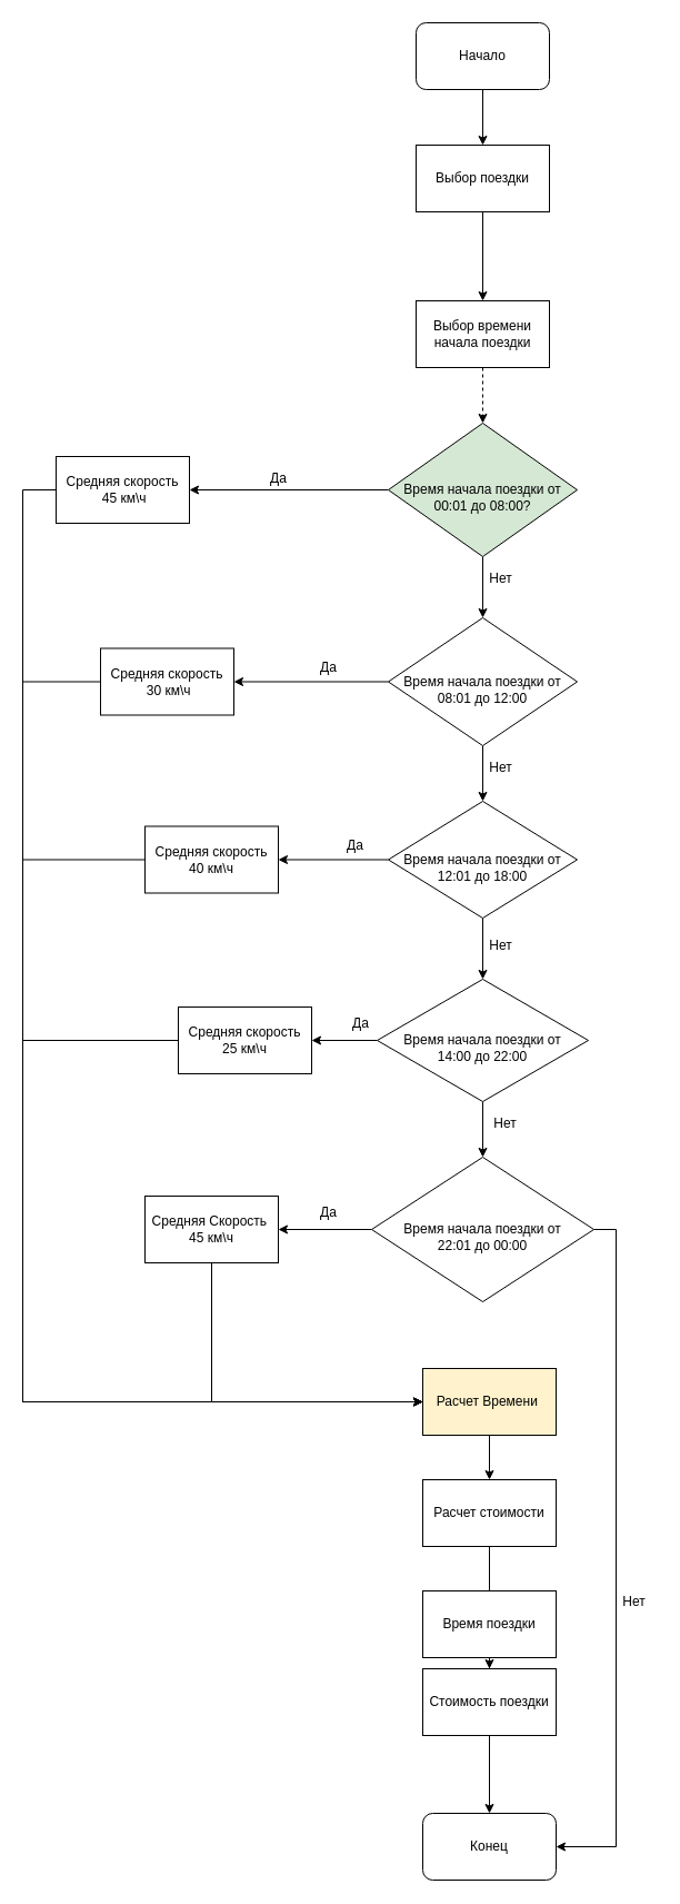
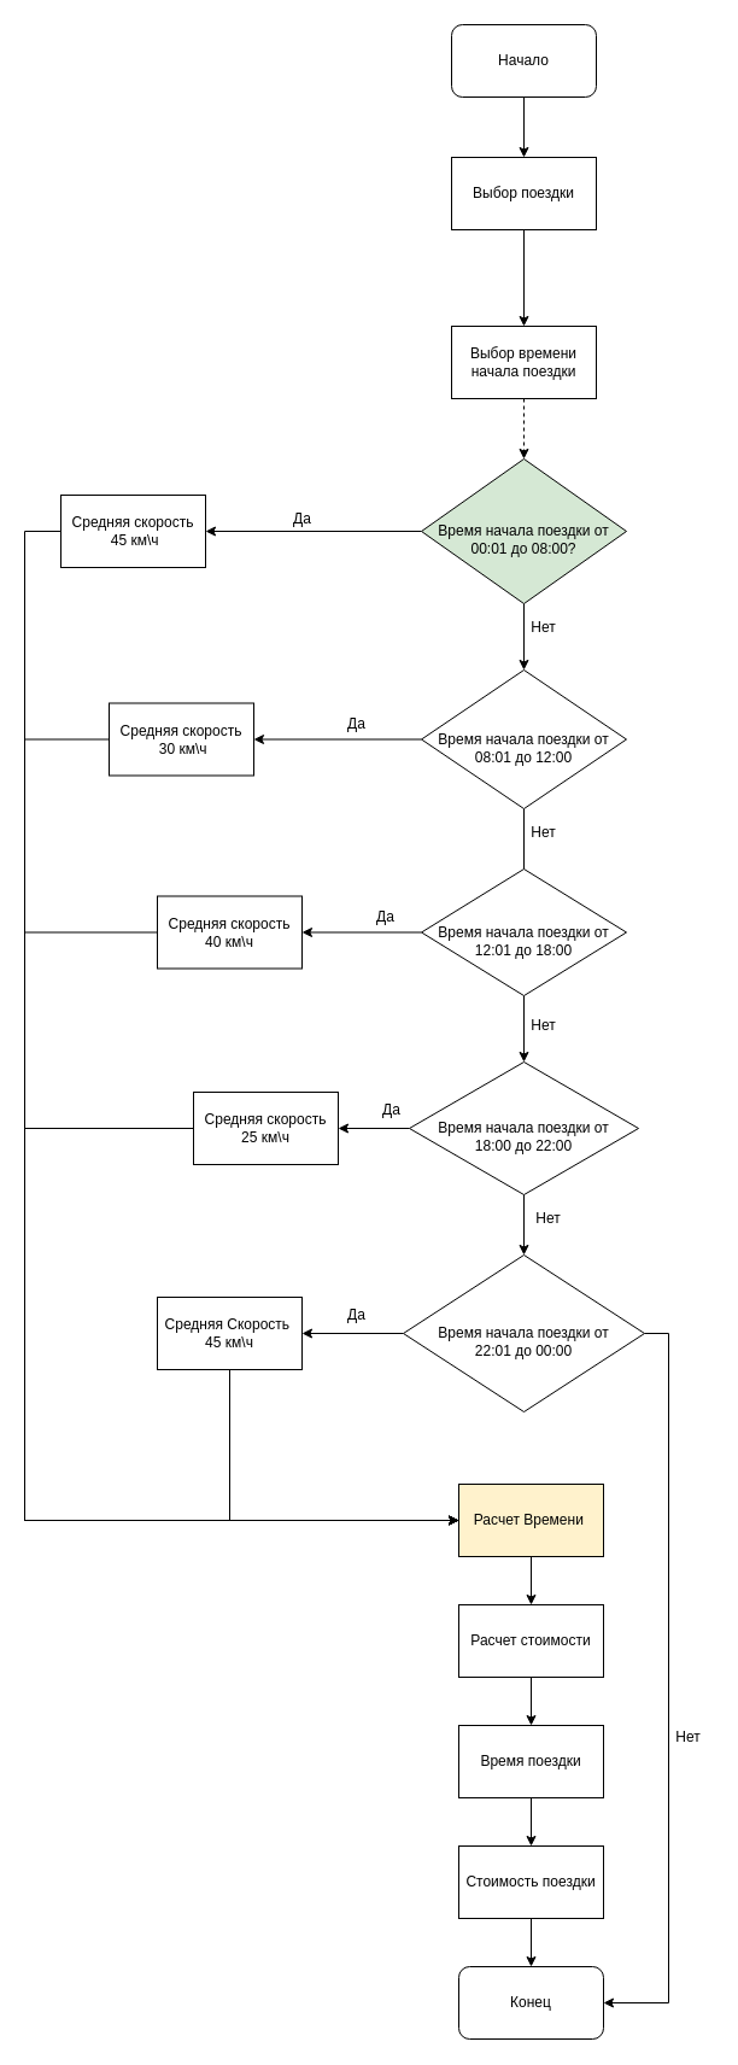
- <mxCell id="11" value="" style="edgeStyle=orthogonalEdgeStyle;rounded=0;orthogonalLoop=1;jettySize=auto;html=1;" edge="1" parent="1" source="13" target="17"><mxGeometry relative="1" as="geometry" /></mxCell>
+ <mxCell id="11" value="" style="edgeStyle=orthogonalEdgeStyle;rounded=0;orthogonalLoop=1;jettySize=auto;html=1;endArrow=none;" edge="1" parent="1" source="13" target="17"><mxGeometry relative="1" as="geometry" /></mxCell>
- <mxCell id="20" value="&lt;br&gt;Время начала поездки от &lt;br&gt;14:00 до 22:00" style="rhombus;whiteSpace=wrap;html=1;rounded=0;" vertex="1" parent="1"><mxGeometry x="339" y="880" width="190" height="110" as="geometry" /></mxCell>
+ <mxCell id="20" value="&lt;br&gt;Время начала поездки от &lt;br&gt;18:00 до 22:00" style="rhombus;whiteSpace=wrap;html=1;rounded=0;" vertex="1" parent="1"><mxGeometry x="339" y="880" width="190" height="110" as="geometry" /></mxCell>
- <mxCell id="43" value="" style="edgeStyle=orthogonalEdgeStyle;rounded=0;orthogonalLoop=1;jettySize=auto;html=1;endArrow=none;" edge="1" parent="1" source="44" target="46"><mxGeometry relative="1" as="geometry" /></mxCell>
+ <mxCell id="43" value="" style="edgeStyle=orthogonalEdgeStyle;rounded=0;orthogonalLoop=1;jettySize=auto;html=1;" edge="1" parent="1" source="44" target="46"><mxGeometry relative="1" as="geometry" /></mxCell>
- <mxCell id="48" value="Стоимость поездки" style="rounded=0;whiteSpace=wrap;html=1;" vertex="1" parent="1"><mxGeometry x="380" y="1500" width="120" height="60" as="geometry" /></mxCell>
+ <mxCell id="48" value="Стоимость поездки" style="rounded=0;whiteSpace=wrap;html=1;" vertex="1" parent="1"><mxGeometry x="380" y="1530" width="120" height="60" as="geometry" /></mxCell>
